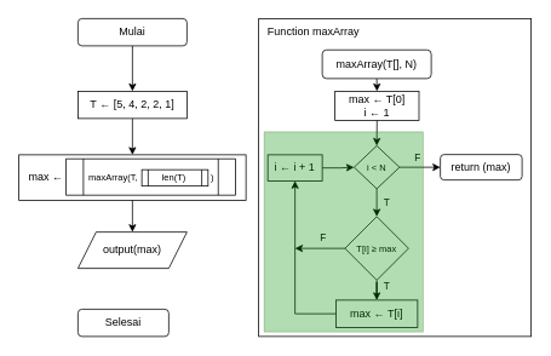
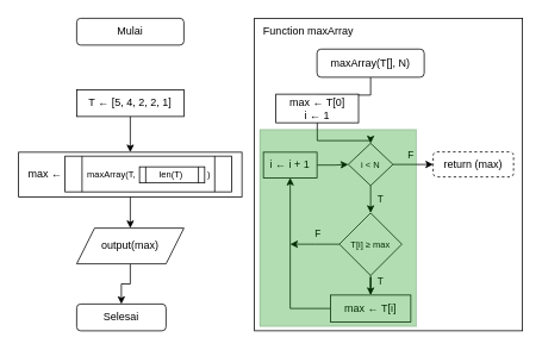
- <mxCell id="2" style="edgeStyle=orthogonalEdgeStyle;rounded=0;orthogonalLoop=1;jettySize=auto;html=1;entryX=0.5;entryY=0;entryDx=0;entryDy=0;" edge="1" parent="1" source="3" target="8"><mxGeometry relative="1" as="geometry" /></mxCell>
- <mxCell id="25" value="&lt;div&gt;max&amp;nbsp;← T[0]&lt;/div&gt;i&amp;nbsp;← 1" style="rounded=0;whiteSpace=wrap;html=1;" vertex="1" parent="9"><mxGeometry x="84" y="80" width="92.5" height="32" as="geometry" /></mxCell>
+ <mxCell id="25" value="&lt;div&gt;max&amp;nbsp;← T[0]&lt;/div&gt;i&amp;nbsp;← 1" style="rounded=0;whiteSpace=wrap;html=1;" vertex="1" parent="9"><mxGeometry x="24" y="85" width="92.5" height="32" as="geometry" /></mxCell>
- <mxCell id="30" value="return (max)" style="rounded=1;whiteSpace=wrap;html=1;" vertex="1" parent="9"><mxGeometry x="200" y="149.68" width="90" height="28" as="geometry" /></mxCell>
+ <mxCell id="30" value="return (max)" style="rounded=1;whiteSpace=wrap;html=1;dashed=1;" vertex="1" parent="9"><mxGeometry x="200" y="149.68" width="90" height="28" as="geometry" /></mxCell>
+ <mxCell id="4" style="edgeStyle=orthogonalEdgeStyle;rounded=0;orthogonalLoop=1;jettySize=auto;html=1;entryX=0.5;entryY=0;entryDx=0;entryDy=0;" parent="1" source="5" target="6" edge="1"><mxGeometry relative="1" as="geometry" /></mxCell>
